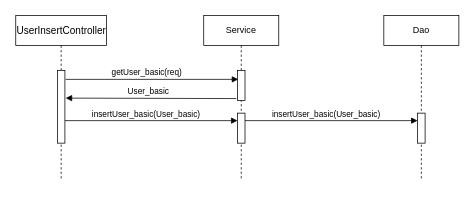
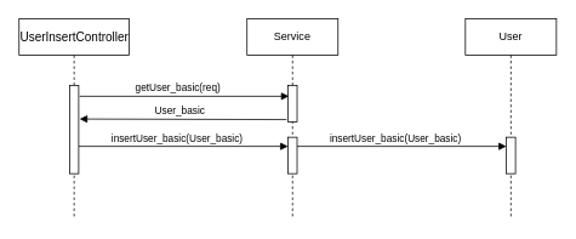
- <mxCell id="2" value="Dao" style="shape=umlLifeline;perimeter=lifelinePerimeter;whiteSpace=wrap;html=1;container=1;collapsible=0;recursiveResize=0;outlineConnect=0;" vertex="1" parent="1"><mxGeometry x="511" y="20" width="100" height="220" as="geometry" /></mxCell>
+ <mxCell id="2" value="User" style="shape=umlLifeline;perimeter=lifelinePerimeter;whiteSpace=wrap;html=1;container=1;collapsible=0;recursiveResize=0;outlineConnect=0;" vertex="1" parent="1"><mxGeometry x="511" y="20" width="100" height="220" as="geometry" /></mxCell>
